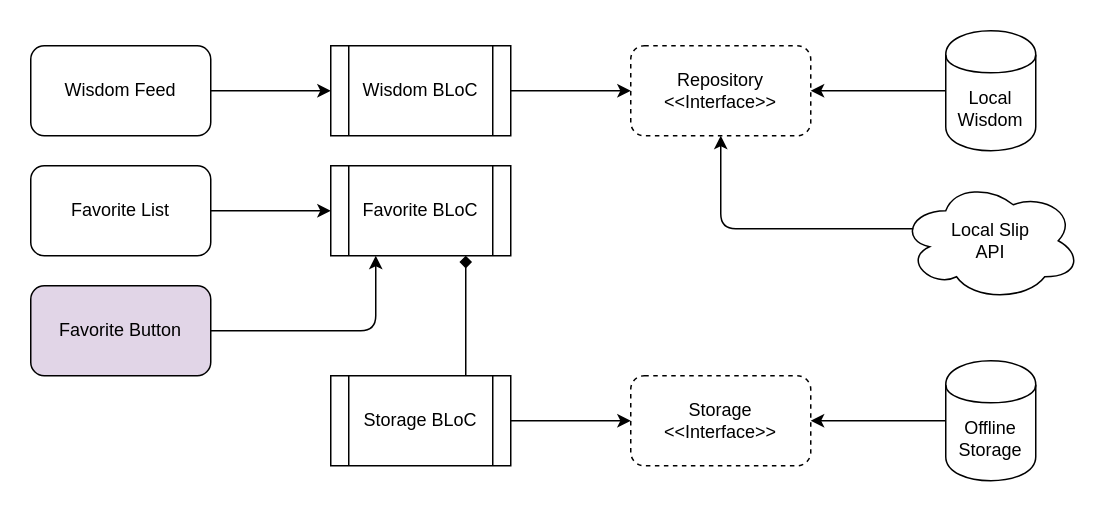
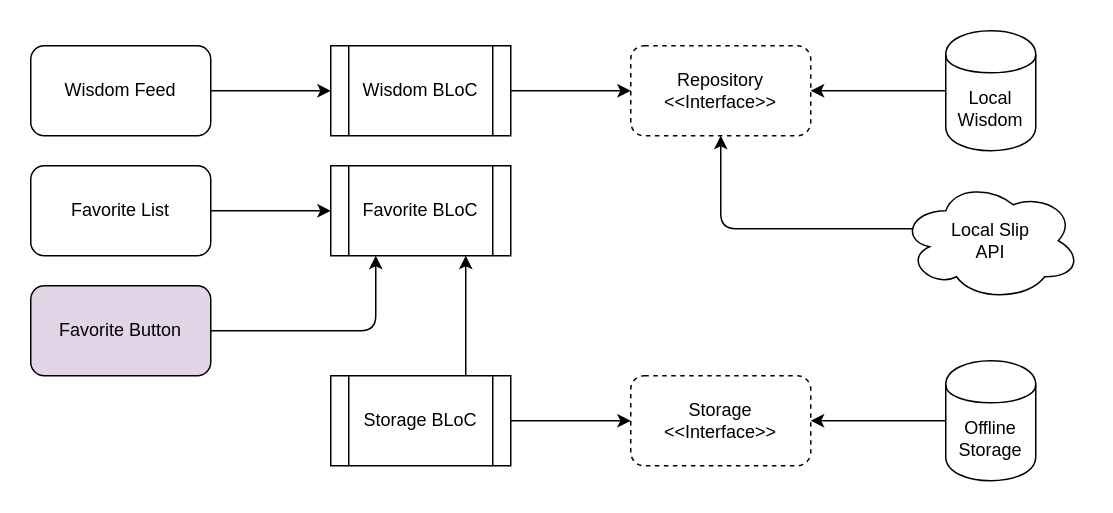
- <mxCell id="20" style="edgeStyle=orthogonalEdgeStyle;rounded=1;orthogonalLoop=1;jettySize=auto;html=1;entryX=0.75;entryY=1;entryDx=0;entryDy=0;exitX=0.75;exitY=0;exitDx=0;exitDy=0;endArrow=diamond;" edge="1" parent="1" source="21" target="6"><mxGeometry relative="1" as="geometry"><Array as="points"><mxPoint x="310" y="220" /><mxPoint x="310" y="220" /></Array></mxGeometry></mxCell>
+ <mxCell id="20" style="edgeStyle=orthogonalEdgeStyle;rounded=1;orthogonalLoop=1;jettySize=auto;html=1;entryX=0.75;entryY=1;entryDx=0;entryDy=0;exitX=0.75;exitY=0;exitDx=0;exitDy=0;" edge="1" parent="1" source="21" target="6"><mxGeometry relative="1" as="geometry"><Array as="points"><mxPoint x="310" y="220" /><mxPoint x="310" y="220" /></Array></mxGeometry></mxCell>
